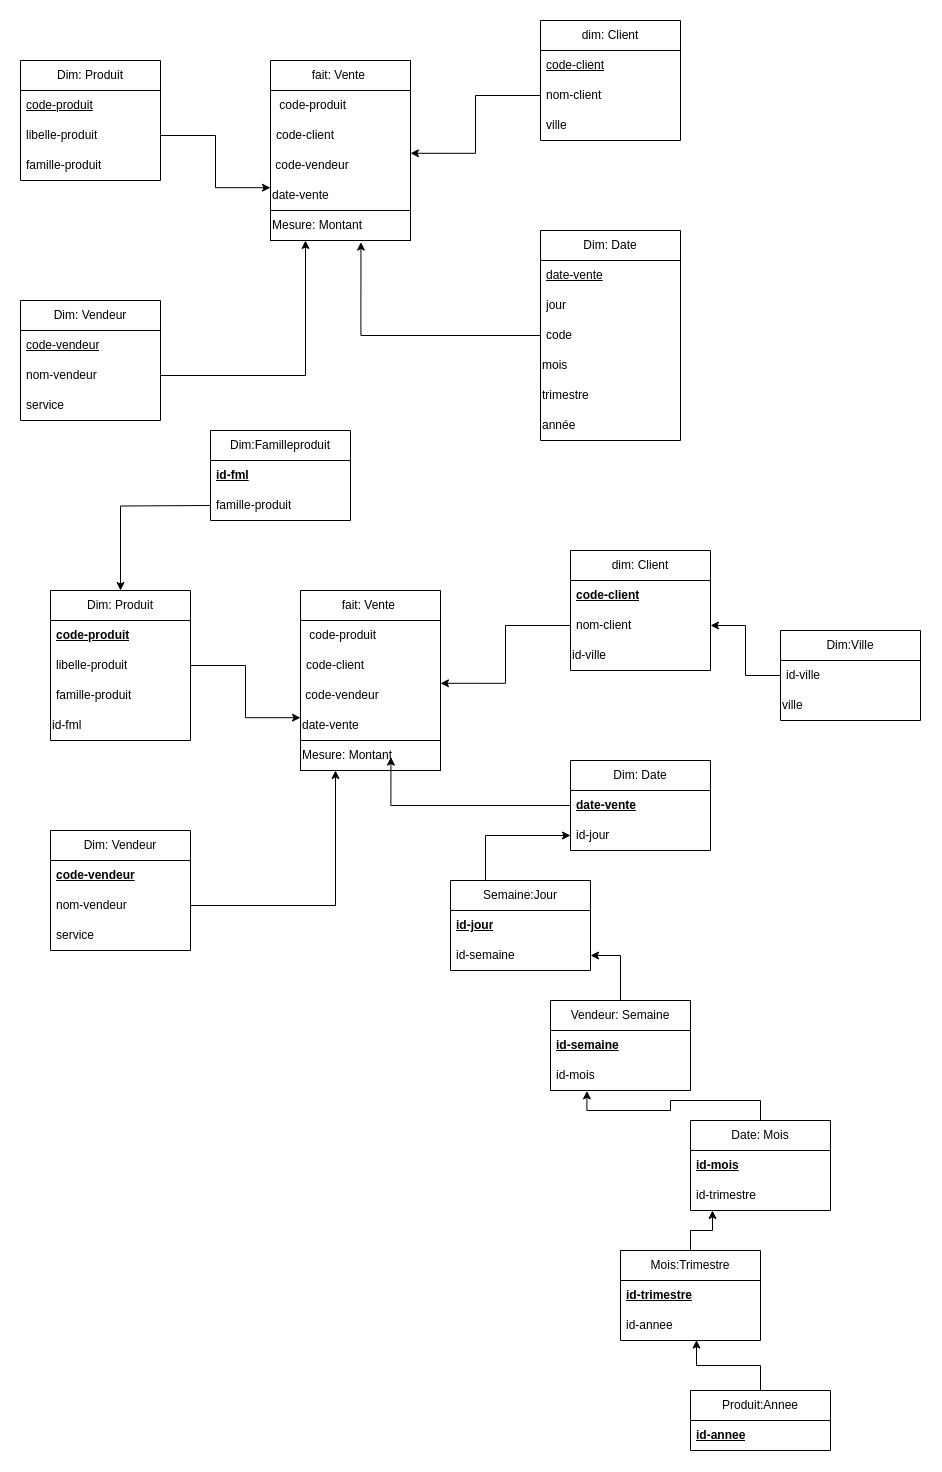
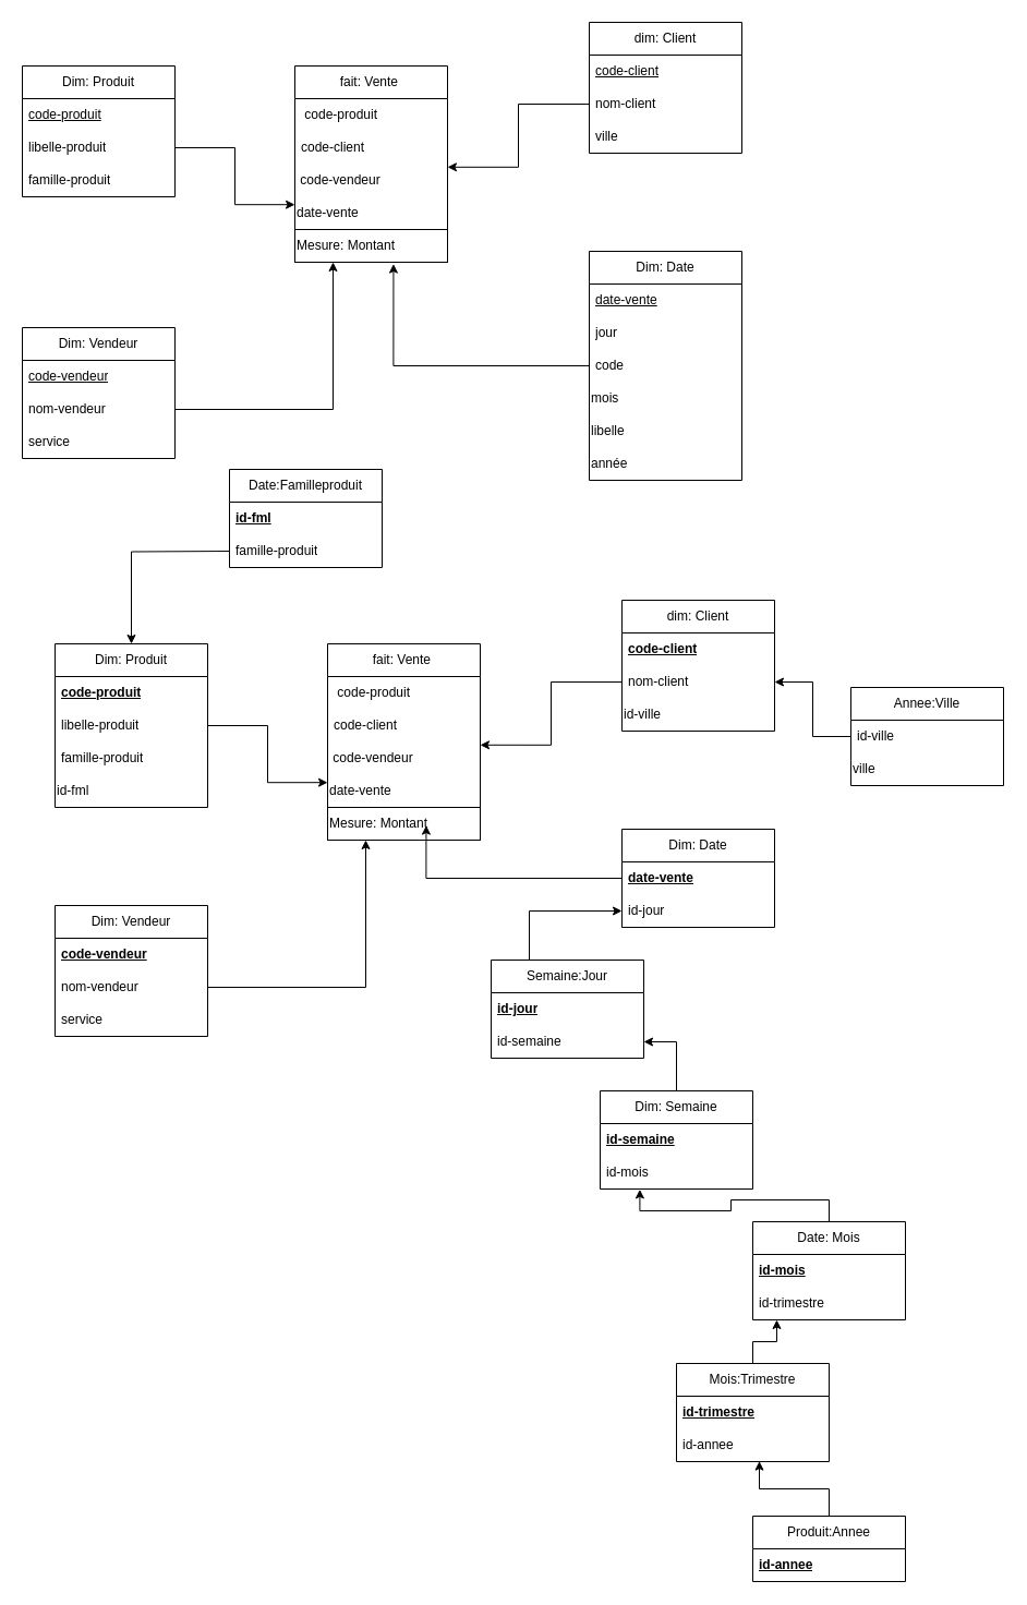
- <mxCell id="25" value="trimestre" style="text;html=1;align=left;verticalAlign=middle;whiteSpace=wrap;rounded=0;" vertex="1" parent="20"><mxGeometry y="150" width="140" height="30" as="geometry" /></mxCell>
+ <mxCell id="25" value="libelle" style="text;html=1;align=left;verticalAlign=middle;whiteSpace=wrap;rounded=0;" vertex="1" parent="20"><mxGeometry y="150" width="140" height="30" as="geometry" /></mxCell>
- <mxCell id="61" value="Dim:Familleproduit" style="swimlane;fontStyle=0;childLayout=stackLayout;horizontal=1;startSize=30;horizontalStack=0;resizeParent=1;resizeParentMax=0;resizeLast=0;collapsible=1;marginBottom=0;whiteSpace=wrap;html=1;" vertex="1" parent="1"><mxGeometry x="210" y="430" width="140" height="90" as="geometry" /></mxCell>
+ <mxCell id="61" value="Date:Familleproduit" style="swimlane;fontStyle=0;childLayout=stackLayout;horizontal=1;startSize=30;horizontalStack=0;resizeParent=1;resizeParentMax=0;resizeLast=0;collapsible=1;marginBottom=0;whiteSpace=wrap;html=1;" vertex="1" parent="1"><mxGeometry x="210" y="430" width="140" height="90" as="geometry" /></mxCell>
- <mxCell id="65" value="Dim:Ville" style="swimlane;fontStyle=0;childLayout=stackLayout;horizontal=1;startSize=30;horizontalStack=0;resizeParent=1;resizeParentMax=0;resizeLast=0;collapsible=1;marginBottom=0;whiteSpace=wrap;html=1;" vertex="1" parent="1"><mxGeometry x="780" y="630" width="140" height="90" as="geometry" /></mxCell>
+ <mxCell id="65" value="Annee:Ville" style="swimlane;fontStyle=0;childLayout=stackLayout;horizontal=1;startSize=30;horizontalStack=0;resizeParent=1;resizeParentMax=0;resizeLast=0;collapsible=1;marginBottom=0;whiteSpace=wrap;html=1;" vertex="1" parent="1"><mxGeometry x="780" y="630" width="140" height="90" as="geometry" /></mxCell>
- <mxCell id="70" value="Vendeur: Semaine" style="swimlane;fontStyle=0;childLayout=stackLayout;horizontal=1;startSize=30;horizontalStack=0;resizeParent=1;resizeParentMax=0;resizeLast=0;collapsible=1;marginBottom=0;whiteSpace=wrap;html=1;" vertex="1" parent="1"><mxGeometry x="550" y="1000" width="140" height="90" as="geometry" /></mxCell>
+ <mxCell id="70" value="Dim: Semaine" style="swimlane;fontStyle=0;childLayout=stackLayout;horizontal=1;startSize=30;horizontalStack=0;resizeParent=1;resizeParentMax=0;resizeLast=0;collapsible=1;marginBottom=0;whiteSpace=wrap;html=1;" vertex="1" parent="1"><mxGeometry x="550" y="1000" width="140" height="90" as="geometry" /></mxCell>
